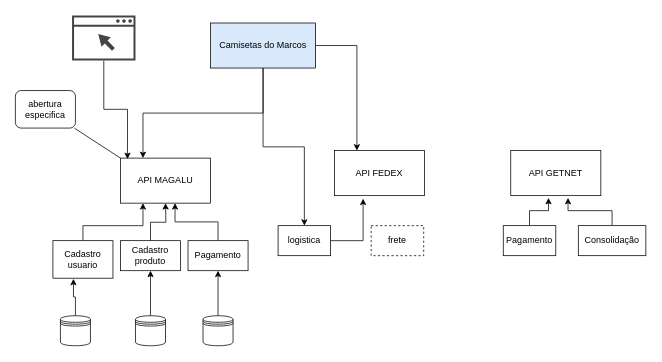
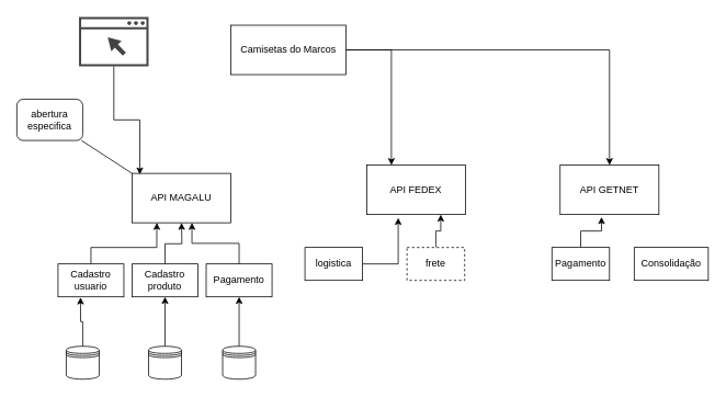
- <mxCell id="22" value="Camisetas do Marcos" style="rounded=0;whiteSpace=wrap;html=1;fillColor=#dae8fc;" vertex="1" parent="1"><mxGeometry x="280" y="30" width="140" height="60" as="geometry" /></mxCell>
+ <mxCell id="22" value="Camisetas do Marcos" style="rounded=0;whiteSpace=wrap;html=1;" vertex="1" parent="1"><mxGeometry x="280" y="30" width="140" height="60" as="geometry" /></mxCell>
- <mxCell id="19" style="edgeStyle=orthogonalEdgeStyle;rounded=0;orthogonalLoop=1;jettySize=auto;html=1;entryX=0.25;entryY=0;entryDx=0;entryDy=0;" edge="1" parent="1" source="22" target="2"><mxGeometry relative="1" as="geometry" /></mxCell>
- <mxCell id="21" style="edgeStyle=orthogonalEdgeStyle;rounded=0;orthogonalLoop=1;jettySize=auto;html=1;" edge="1" parent="1" source="22" target="12"><mxGeometry relative="1" as="geometry" /></mxCell>
+ <mxCell id="21" style="edgeStyle=orthogonalEdgeStyle;rounded=0;orthogonalLoop=1;jettySize=auto;html=1;" edge="1" parent="1" source="22" target="4"><mxGeometry relative="1" as="geometry" /></mxCell>
- <mxCell id="17" style="edgeStyle=orthogonalEdgeStyle;rounded=0;orthogonalLoop=1;jettySize=auto;html=1;entryX=0.636;entryY=1.05;entryDx=0;entryDy=0;entryPerimeter=0;" edge="1" parent="1" source="18" target="4"><mxGeometry relative="1" as="geometry" /></mxCell>
+ <mxCell id="13" style="edgeStyle=orthogonalEdgeStyle;rounded=0;orthogonalLoop=1;jettySize=auto;html=1;entryX=0.75;entryY=1;entryDx=0;entryDy=0;" edge="1" parent="1" source="14" target="3"><mxGeometry relative="1" as="geometry" /></mxCell>
- <mxCell id="6" value="Cadastro usuario" style="rounded=0;whiteSpace=wrap;html=1;" vertex="1" parent="1"><mxGeometry x="70" y="320" width="80" height="50" as="geometry" /></mxCell>
+ <mxCell id="6" value="Cadastro usuario" style="rounded=0;whiteSpace=wrap;html=1;" vertex="1" parent="1"><mxGeometry x="70" y="320" width="80" height="40" as="geometry" /></mxCell>
